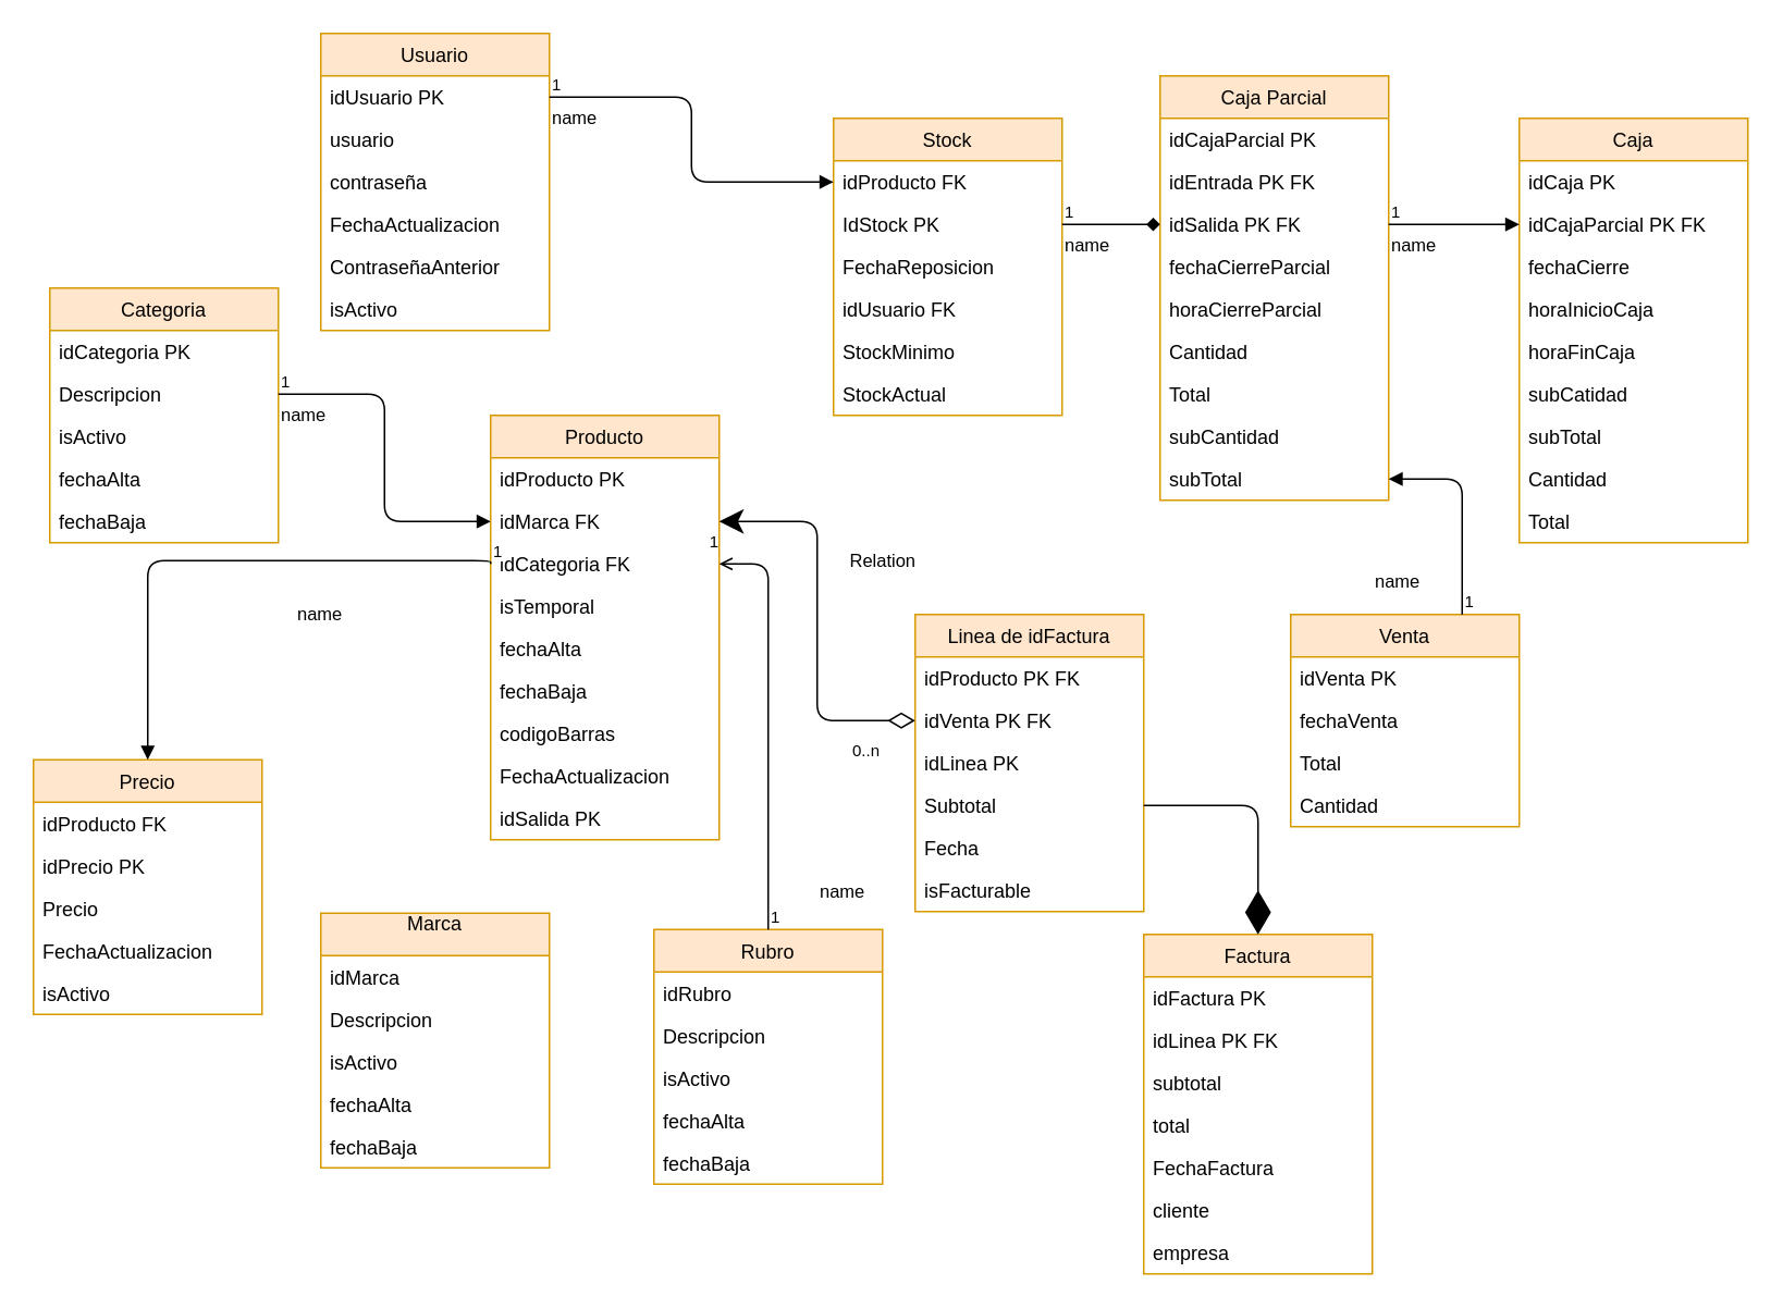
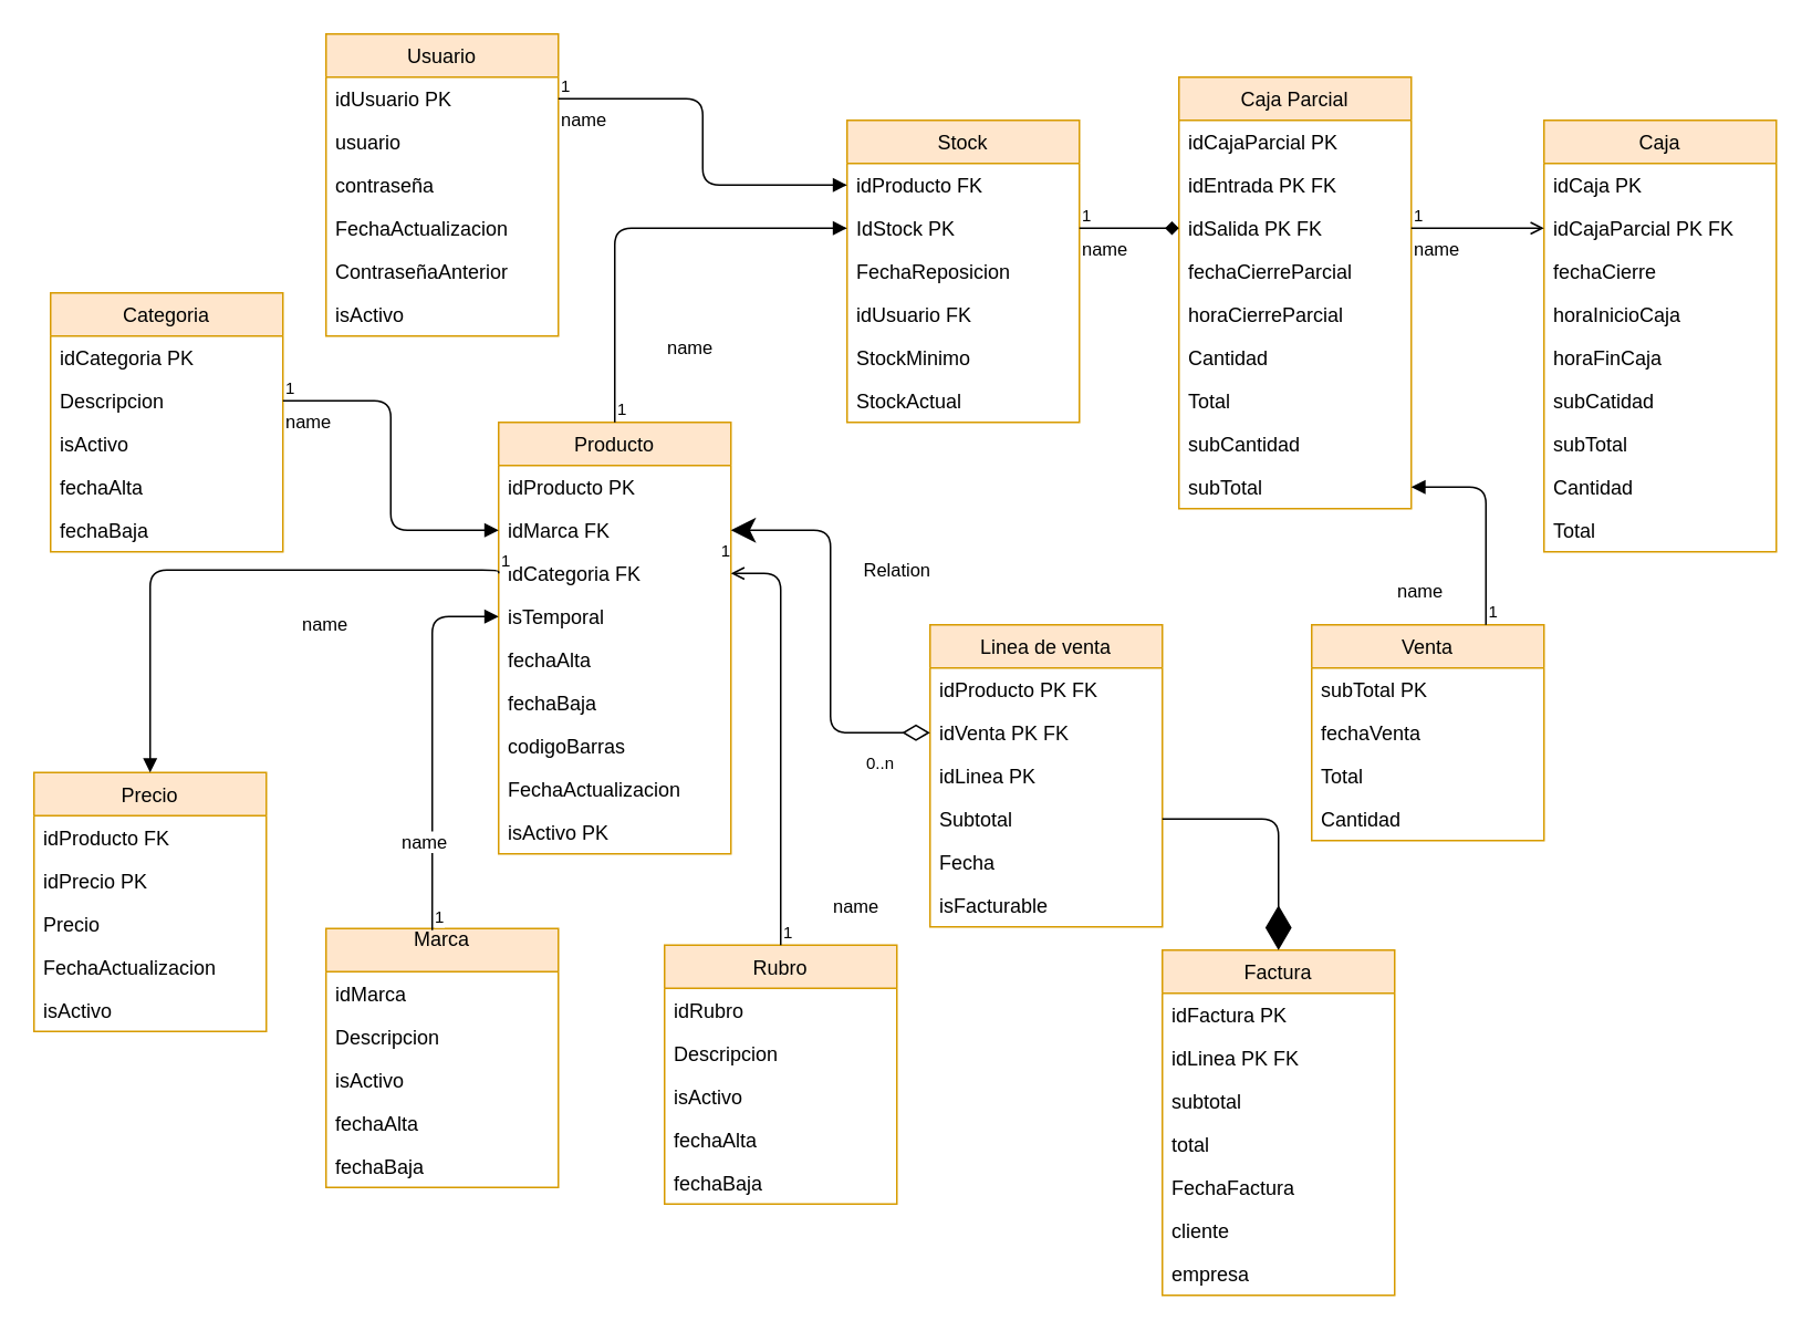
+ <mxCell id="77" value="name" style="endArrow=block;endFill=1;html=1;edgeStyle=orthogonalEdgeStyle;align=left;verticalAlign=top;exitX=0.5;exitY=0;exitDx=0;exitDy=0;entryX=0;entryY=0.5;entryDx=0;entryDy=0;" edge="1" parent="1" source="2" target="59"><mxGeometry x="-0.552" y="-30" relative="1" as="geometry"><mxPoint x="350" y="253" as="sourcePoint" /><mxPoint x="510" y="253" as="targetPoint" /><Array as="points"><mxPoint x="370" y="137" /></Array><mxPoint as="offset" /></mxGeometry></mxCell>
+ <mxCell id="78" value="1" style="resizable=0;html=1;align=left;verticalAlign=bottom;labelBackgroundColor=#ffffff;fontSize=10;" connectable="0" vertex="1" parent="77"><mxGeometry x="-1" relative="1" as="geometry" /></mxCell>
- <mxCell id="108" value="name" style="endArrow=block;endFill=1;html=1;edgeStyle=orthogonalEdgeStyle;align=left;verticalAlign=top;entryX=0;entryY=0.5;entryDx=0;entryDy=0;exitX=1;exitY=0.5;exitDx=0;exitDy=0;" edge="1" parent="1" source="99" target="88"><mxGeometry x="-1" relative="1" as="geometry"><mxPoint x="700" y="147" as="sourcePoint" /><mxPoint x="900" y="147" as="targetPoint" /></mxGeometry></mxCell>
+ <mxCell id="108" value="name" style="endArrow=open;endFill=1;html=1;edgeStyle=orthogonalEdgeStyle;align=left;verticalAlign=top;entryX=0;entryY=0.5;entryDx=0;entryDy=0;exitX=1;exitY=0.5;exitDx=0;exitDy=0;" edge="1" parent="1" source="99" target="88"><mxGeometry x="-1" relative="1" as="geometry"><mxPoint x="700" y="147" as="sourcePoint" /><mxPoint x="900" y="147" as="targetPoint" /></mxGeometry></mxCell>
- <mxCell id="25" value="Linea de idFactura" style="swimlane;fontStyle=0;childLayout=stackLayout;horizontal=1;startSize=26;fillColor=#ffe6cc;horizontalStack=0;resizeParent=1;resizeParentMax=0;resizeLast=0;collapsible=1;marginBottom=0;strokeColor=#d79b00;" vertex="1" parent="1"><mxGeometry x="560" y="376" width="140" height="182" as="geometry" /></mxCell>
+ <mxCell id="25" value="Linea de venta" style="swimlane;fontStyle=0;childLayout=stackLayout;horizontal=1;startSize=26;fillColor=#ffe6cc;horizontalStack=0;resizeParent=1;resizeParentMax=0;resizeLast=0;collapsible=1;marginBottom=0;strokeColor=#d79b00;" vertex="1" parent="1"><mxGeometry x="560" y="376" width="140" height="182" as="geometry" /></mxCell>
- <mxCell id="13" value="idVenta PK" style="text;strokeColor=none;fillColor=none;align=left;verticalAlign=top;spacingLeft=4;spacingRight=4;overflow=hidden;rotatable=0;points=[[0,0.5],[1,0.5]];portConstraint=eastwest;" vertex="1" parent="12"><mxGeometry y="26" width="140" height="26" as="geometry" /></mxCell>
+ <mxCell id="13" value="subTotal PK" style="text;strokeColor=none;fillColor=none;align=left;verticalAlign=top;spacingLeft=4;spacingRight=4;overflow=hidden;rotatable=0;points=[[0,0.5],[1,0.5]];portConstraint=eastwest;" vertex="1" parent="12"><mxGeometry y="26" width="140" height="26" as="geometry" /></mxCell>
+ <mxCell id="73" value="name" style="endArrow=block;endFill=1;html=1;edgeStyle=orthogonalEdgeStyle;align=left;verticalAlign=top;exitX=0.457;exitY=0.006;exitDx=0;exitDy=0;exitPerimeter=0;" edge="1" parent="1" source="32" target="6"><mxGeometry x="-0.42" y="20" relative="1" as="geometry"><mxPoint x="220" y="443" as="sourcePoint" /><mxPoint x="380" y="503" as="targetPoint" /><Array as="points"><mxPoint x="260" y="518" /><mxPoint x="260" y="371" /></Array><mxPoint as="offset" /></mxGeometry></mxCell>
+ <mxCell id="74" value="1" style="resizable=0;html=1;align=left;verticalAlign=bottom;labelBackgroundColor=#ffffff;fontSize=10;" connectable="0" vertex="1" parent="73"><mxGeometry x="-1" relative="1" as="geometry" /></mxCell>
- <mxCell id="11" value="idSalida PK" style="text;strokeColor=none;fillColor=none;align=left;verticalAlign=top;spacingLeft=4;spacingRight=4;overflow=hidden;rotatable=0;points=[[0,0.5],[1,0.5]];portConstraint=eastwest;" vertex="1" parent="2"><mxGeometry y="234" width="140" height="26" as="geometry" /></mxCell>
+ <mxCell id="11" value="isActivo PK" style="text;strokeColor=none;fillColor=none;align=left;verticalAlign=top;spacingLeft=4;spacingRight=4;overflow=hidden;rotatable=0;points=[[0,0.5],[1,0.5]];portConstraint=eastwest;" vertex="1" parent="2"><mxGeometry y="234" width="140" height="26" as="geometry" /></mxCell>
